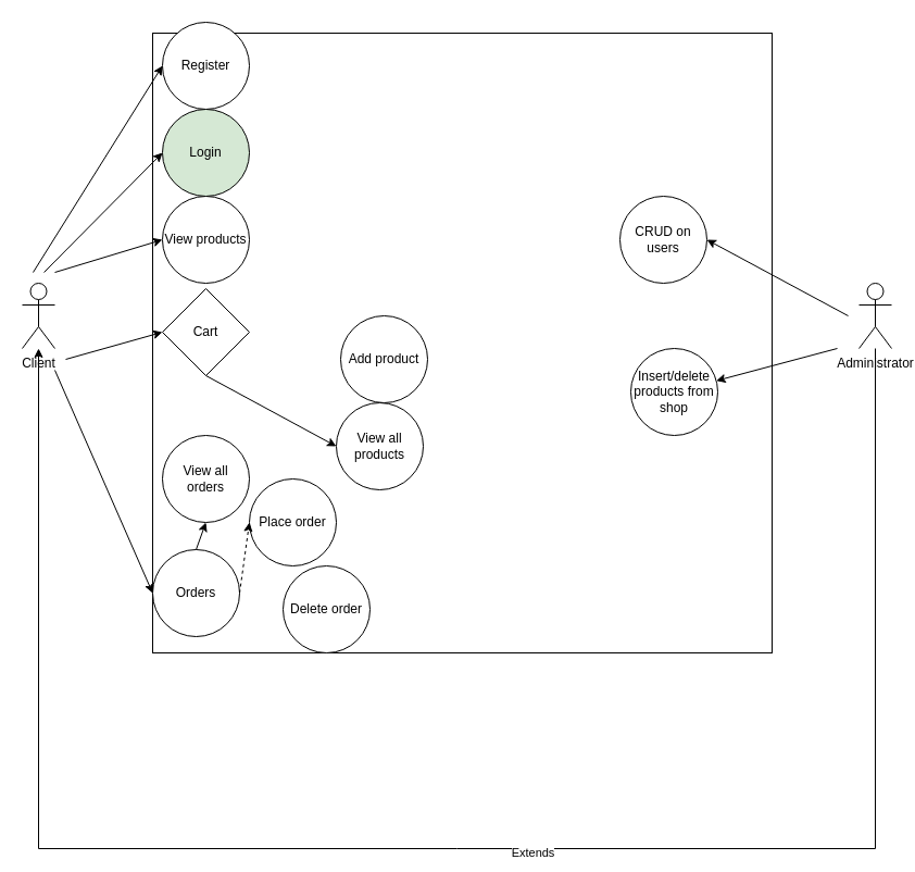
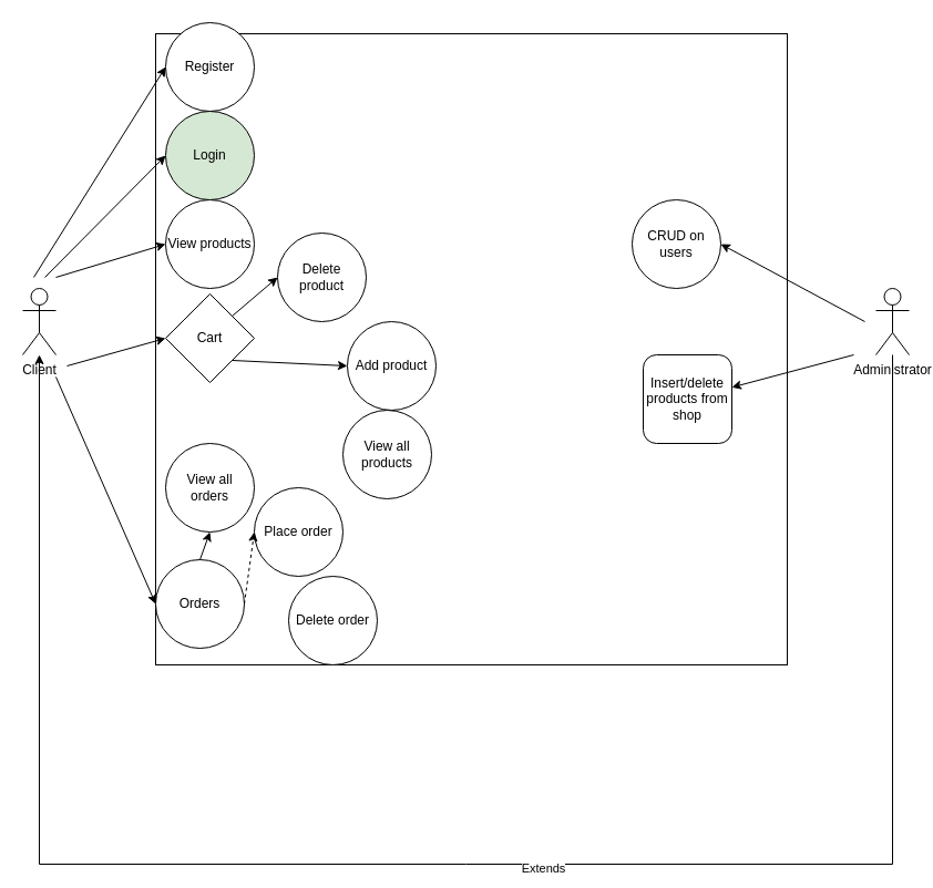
+ <mxCell id="15" value="Delete product" style="ellipse;whiteSpace=wrap;html=1;aspect=fixed;" vertex="1" parent="1"><mxGeometry x="250" y="210" width="80" height="80" as="geometry" /></mxCell>
+ <mxCell id="17" value="" style="endArrow=classic;html=1;rounded=0;entryX=0;entryY=0.5;entryDx=0;entryDy=0;exitX=1;exitY=0;exitDx=0;exitDy=0;" edge="1" parent="1" source="8" target="15"><mxGeometry width="50" height="50" relative="1" as="geometry"><mxPoint x="70" y="340" as="sourcePoint" /><mxPoint x="170" y="315" as="targetPoint" /></mxGeometry></mxCell>
+ <mxCell id="18" value="" style="endArrow=classic;html=1;rounded=0;entryX=0;entryY=0.5;entryDx=0;entryDy=0;exitX=1;exitY=1;exitDx=0;exitDy=0;" edge="1" parent="1" source="8" target="16"><mxGeometry width="50" height="50" relative="1" as="geometry"><mxPoint x="80" y="350" as="sourcePoint" /><mxPoint x="180" y="325" as="targetPoint" /></mxGeometry></mxCell>
- <mxCell id="29" value="Insert/delete products from shop" style="ellipse;whiteSpace=wrap;html=1;aspect=fixed;" vertex="1" parent="1"><mxGeometry x="580" y="320" width="80" height="80" as="geometry" /></mxCell>
+ <mxCell id="29" value="Insert/delete products from shop" style="whiteSpace=wrap;html=1;aspect=fixed;rounded=1;" vertex="1" parent="1"><mxGeometry x="580" y="320" width="80" height="80" as="geometry" /></mxCell>
- <mxCell id="25" value="" style="endArrow=classic;html=1;rounded=0;entryX=0;entryY=0.5;entryDx=0;entryDy=0;exitX=0.5;exitY=1;exitDx=0;exitDy=0;" edge="1" parent="1" source="8" target="24"><mxGeometry width="50" height="50" relative="1" as="geometry"><mxPoint x="227.284" y="343.284" as="sourcePoint" /><mxPoint x="323" y="340" as="targetPoint" /></mxGeometry></mxCell>
